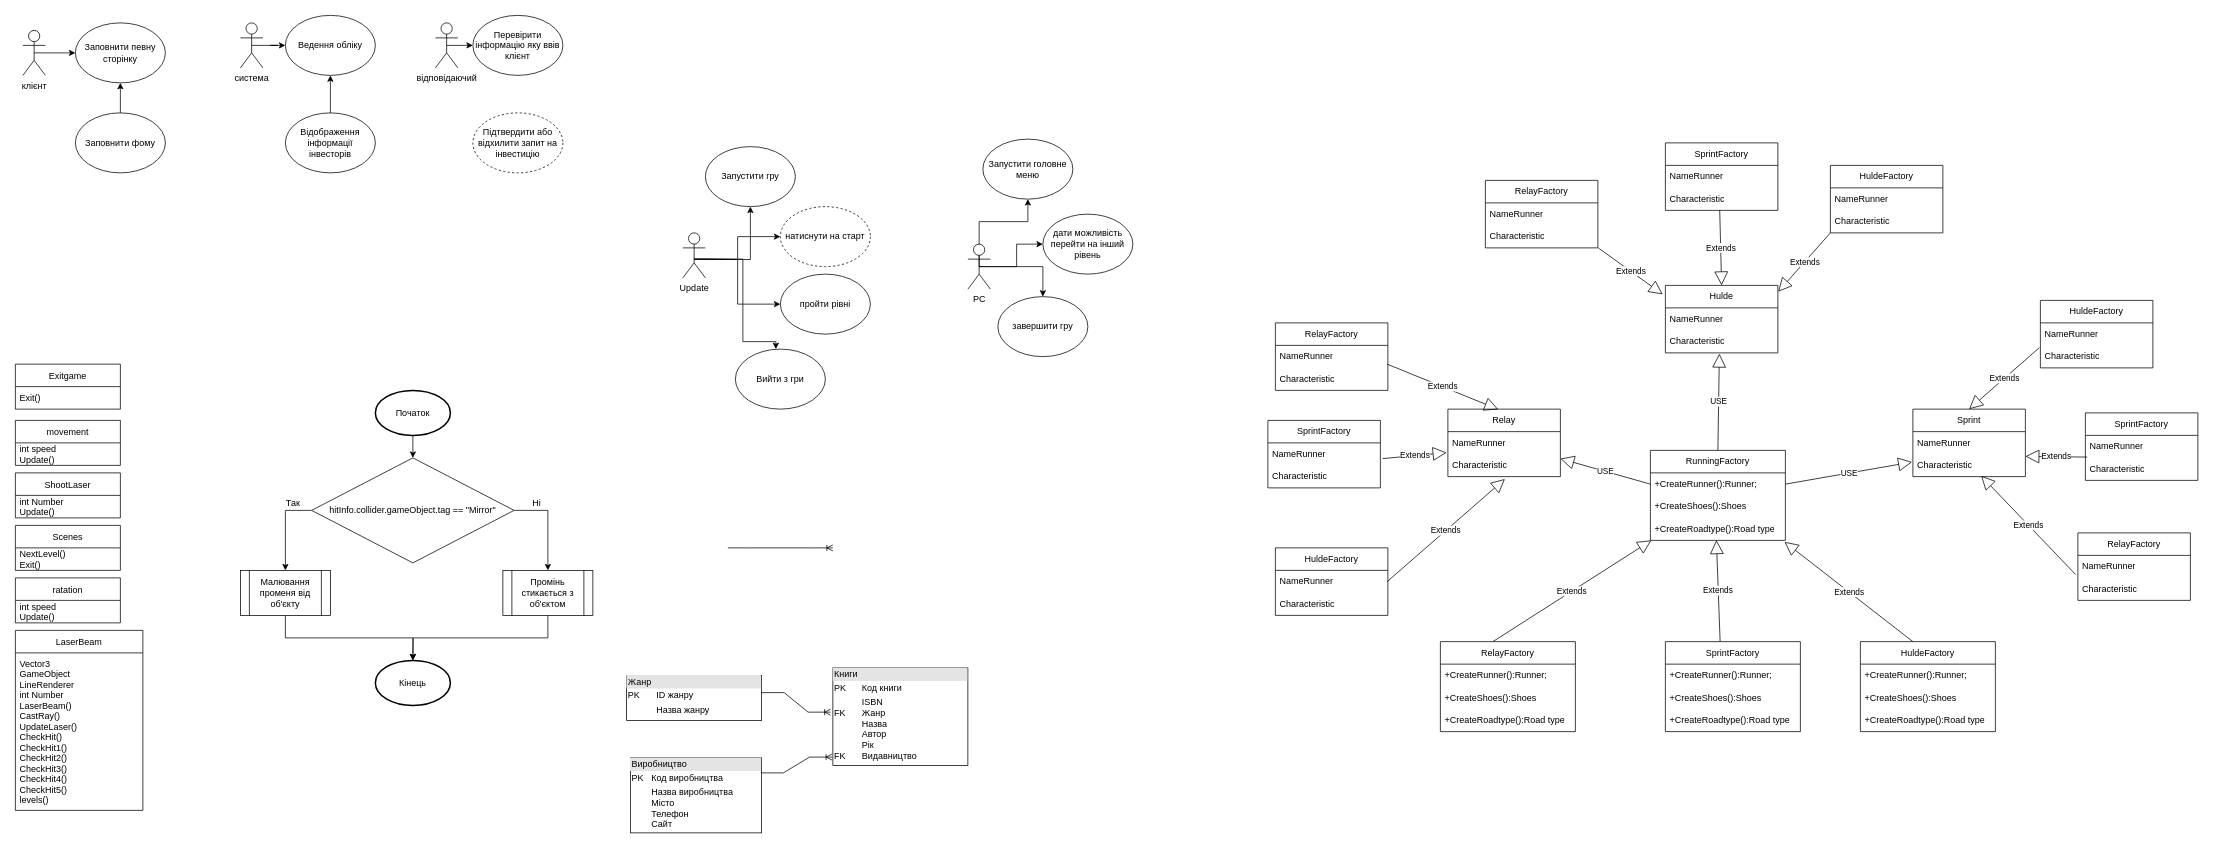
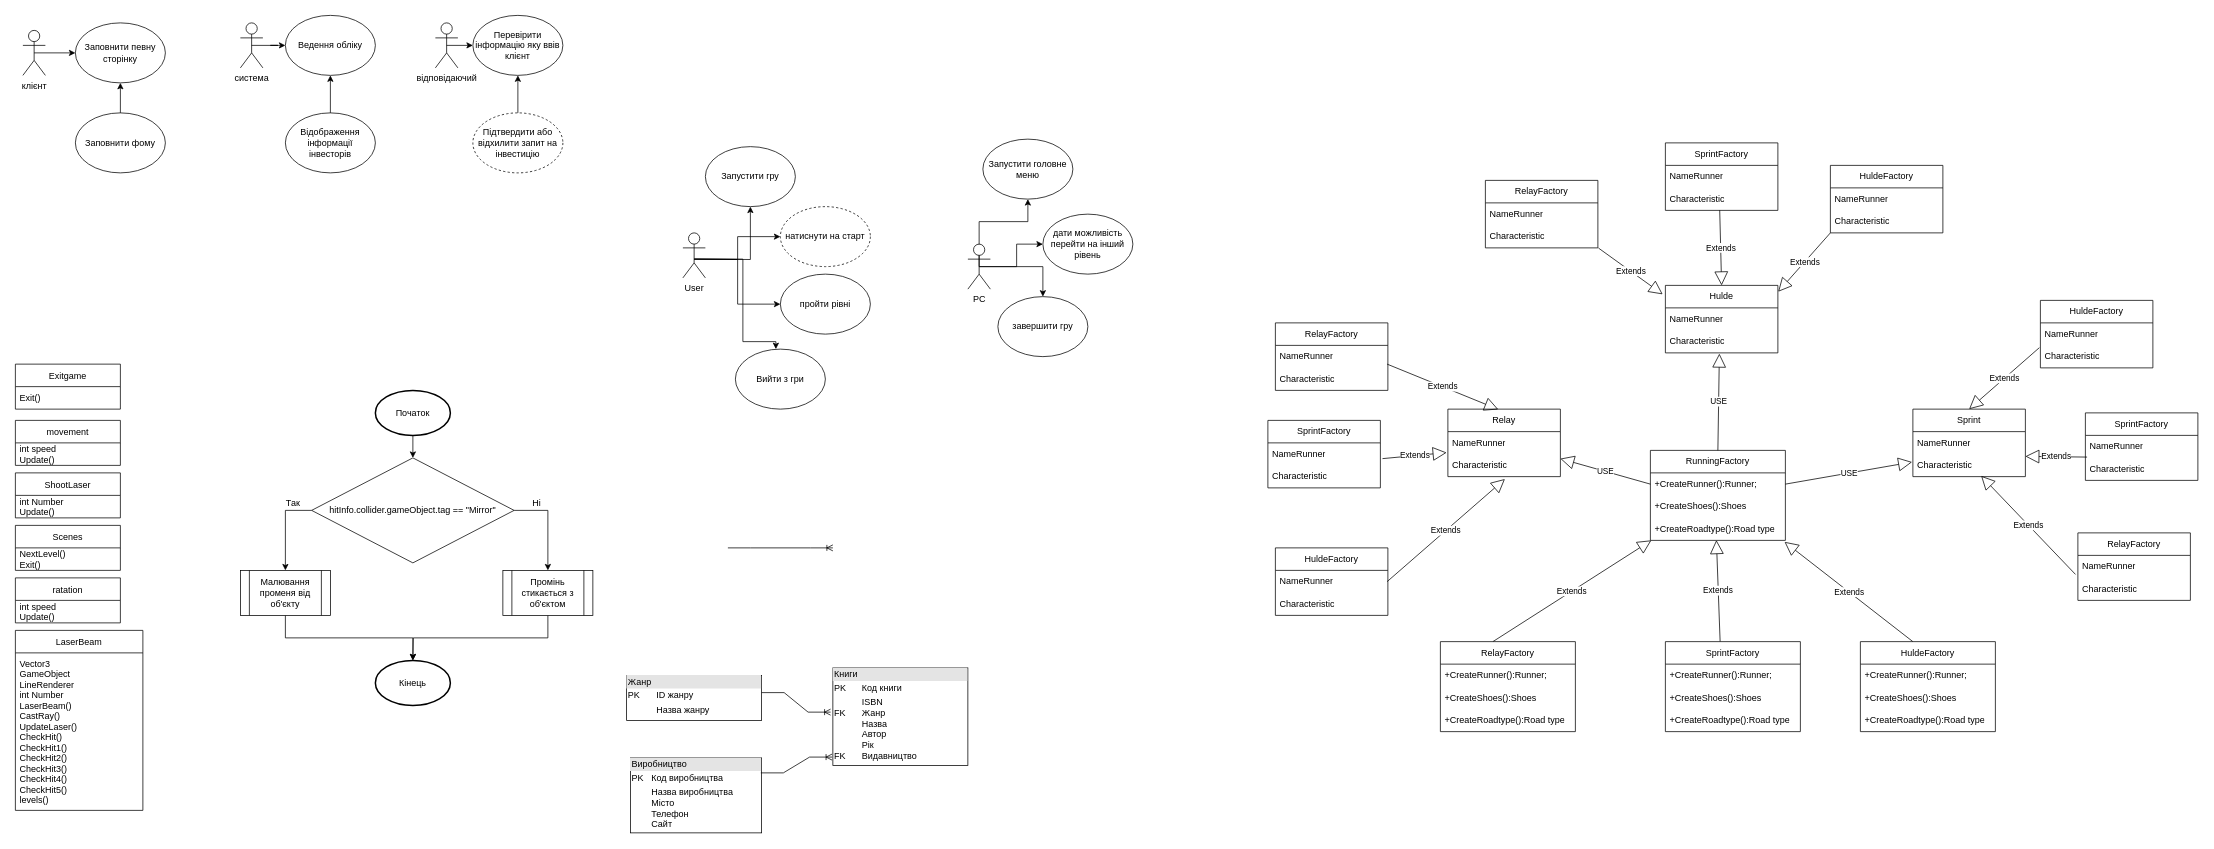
+ <mxCell id="55" style="edgeStyle=orthogonalEdgeStyle;rounded=0;orthogonalLoop=1;jettySize=auto;html=1;entryX=0.5;entryY=1;entryDx=0;entryDy=0;" parent="1" source="56" target="50" edge="1"><mxGeometry relative="1" as="geometry" /></mxCell>
- <mxCell id="6" value="Update" style="shape=umlActor;verticalLabelPosition=bottom;verticalAlign=top;html=1;outlineConnect=0;" parent="1" vertex="1"><mxGeometry x="910" y="310" width="30" height="60" as="geometry" /></mxCell>
+ <mxCell id="6" value="User" style="shape=umlActor;verticalLabelPosition=bottom;verticalAlign=top;html=1;outlineConnect=0;" parent="1" vertex="1"><mxGeometry x="910" y="310" width="30" height="60" as="geometry" /></mxCell>
